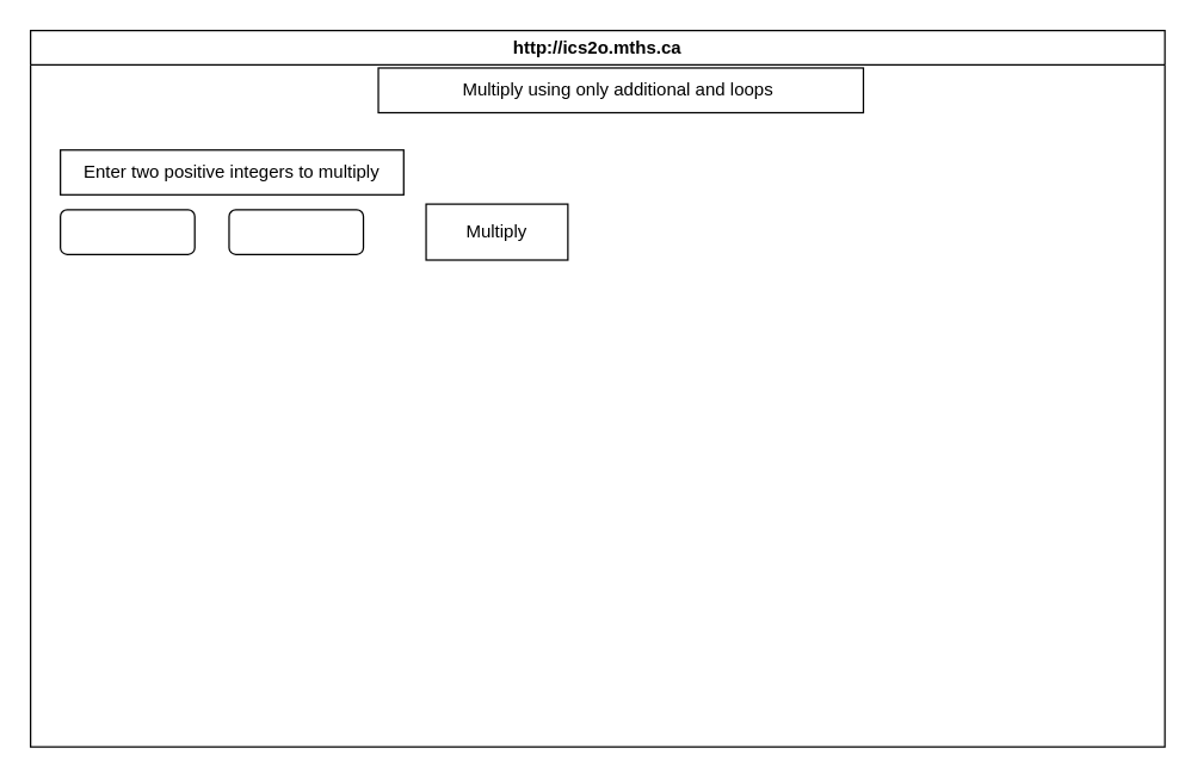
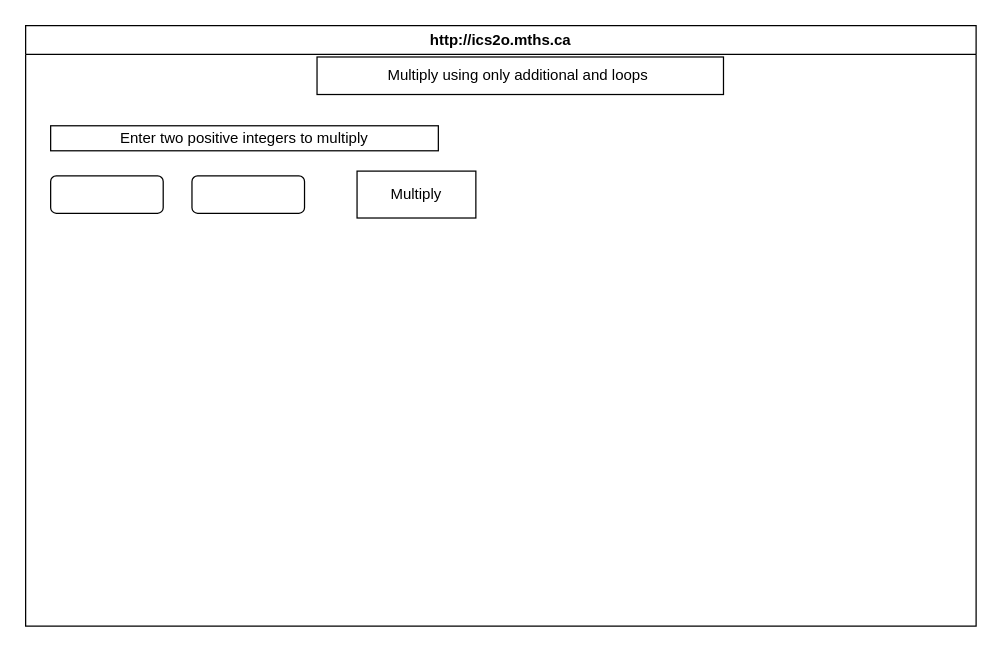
- <mxCell id="6" value="Enter two positive integers to multiply" style="rounded=0;whiteSpace=wrap;html=1;" vertex="1" parent="2"><mxGeometry x="20" y="80" width="230" height="30" as="geometry" /></mxCell>
+ <mxCell id="6" value="Enter two positive integers to multiply" style="rounded=0;whiteSpace=wrap;html=1;" vertex="1" parent="2"><mxGeometry x="20" y="80" width="310" height="20" as="geometry" /></mxCell>
